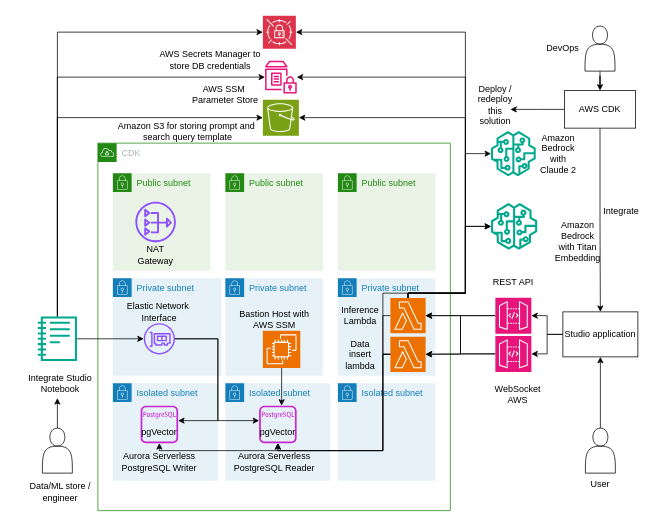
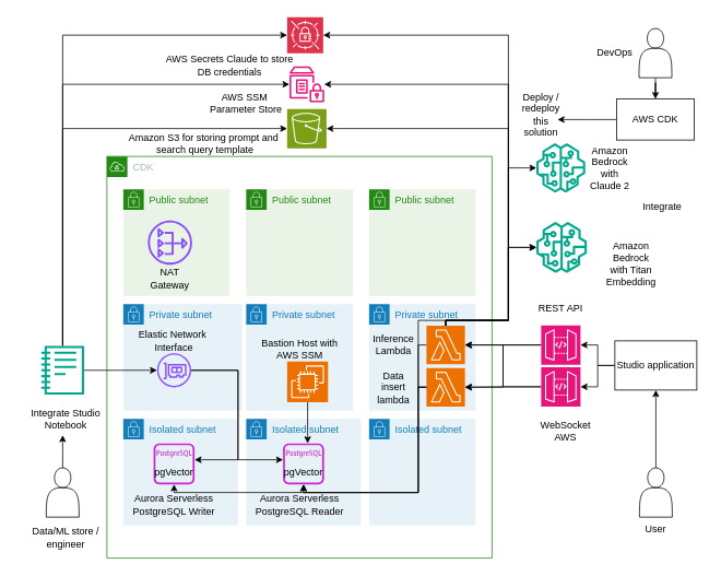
- <mxCell id="72" value="AWS Secrets Manager to store DB credentials" style="text;html=1;strokeColor=none;fillColor=none;align=center;verticalAlign=middle;whiteSpace=wrap;rounded=0;" vertex="1" parent="1"><mxGeometry x="200" y="64" width="160" height="30" as="geometry" /></mxCell>
+ <mxCell id="72" value="AWS Secrets Claude to store DB credentials" style="text;html=1;strokeColor=none;fillColor=none;align=center;verticalAlign=middle;whiteSpace=wrap;rounded=0;" vertex="1" parent="1"><mxGeometry x="200" y="64" width="160" height="30" as="geometry" /></mxCell>
- <mxCell id="80" value="Integrate" style="text;html=1;strokeColor=none;fillColor=none;align=center;verticalAlign=middle;whiteSpace=wrap;rounded=0;" vertex="1" parent="1"><mxGeometry x="798" y="266" width="60" height="30" as="geometry" /></mxCell>
+ <mxCell id="80" value="Integrate" style="text;html=1;strokeColor=none;fillColor=none;align=center;verticalAlign=middle;whiteSpace=wrap;rounded=0;" vertex="1" parent="1"><mxGeometry x="778" y="236" width="60" height="30" as="geometry" /></mxCell>
- <mxCell id="77" style="edgeStyle=orthogonalEdgeStyle;rounded=0;orthogonalLoop=1;jettySize=auto;html=1;entryX=0.5;entryY=0;entryDx=0;entryDy=0;" edge="1" parent="1" source="78" target="63"><mxGeometry relative="1" as="geometry" /></mxCell>
